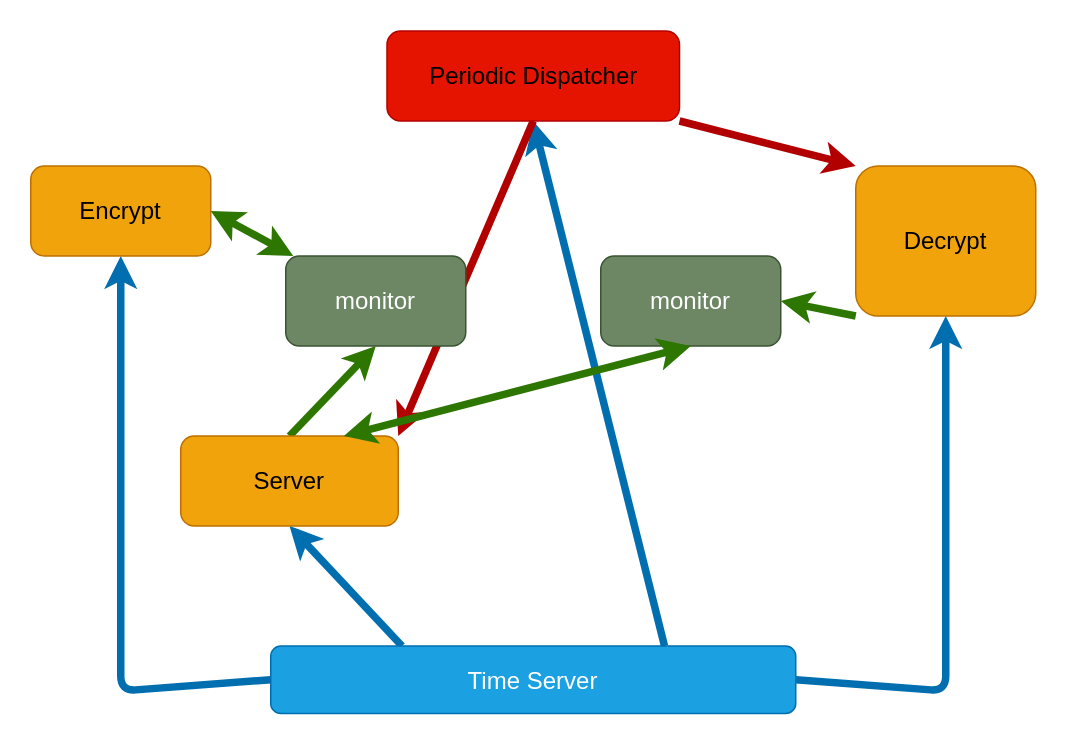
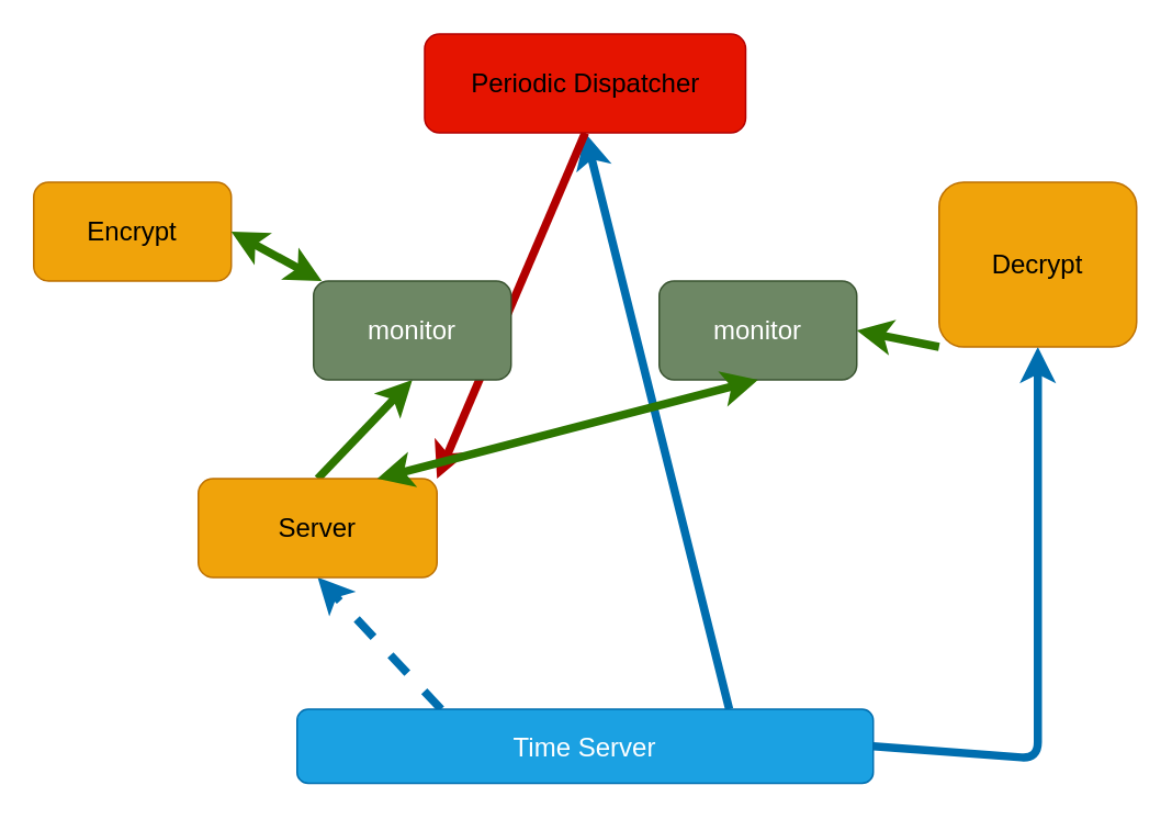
- <mxCell id="8" style="edgeStyle=none;html=1;exitX=1;exitY=1;exitDx=0;exitDy=0;entryX=0;entryY=0;entryDx=0;entryDy=0;strokeWidth=5;fontSize=16;fontColor=#000000;fillColor=#e51400;strokeColor=#B20000;" parent="1" source="9" target="14" edge="1"><mxGeometry relative="1" as="geometry" /></mxCell>
- <mxCell id="2" style="edgeStyle=none;html=1;exitX=0;exitY=0.5;exitDx=0;exitDy=0;fontSize=16;fillColor=#1ba1e2;strokeColor=#006EAF;strokeWidth=5;" parent="1" source="6" target="12" edge="1"><mxGeometry relative="1" as="geometry"><Array as="points"><mxPoint x="80" y="460" /></Array></mxGeometry></mxCell>
- <mxCell id="4" style="edgeStyle=none;html=1;exitX=0.25;exitY=0;exitDx=0;exitDy=0;strokeWidth=5;fontSize=16;fillColor=#1ba1e2;strokeColor=#006EAF;entryX=0.5;entryY=1;entryDx=0;entryDy=0;" parent="1" source="6" target="11" edge="1"><mxGeometry relative="1" as="geometry"><mxPoint x="170" y="350" as="targetPoint" /><Array as="points" /></mxGeometry></mxCell>
+ <mxCell id="4" style="edgeStyle=none;html=1;exitX=0.25;exitY=0;exitDx=0;exitDy=0;strokeWidth=5;fontSize=16;fillColor=#1ba1e2;strokeColor=#006EAF;entryX=0.5;entryY=1;entryDx=0;entryDy=0;dashed=1;" parent="1" source="6" target="11" edge="1"><mxGeometry relative="1" as="geometry"><mxPoint x="170" y="350" as="targetPoint" /><Array as="points" /></mxGeometry></mxCell>
